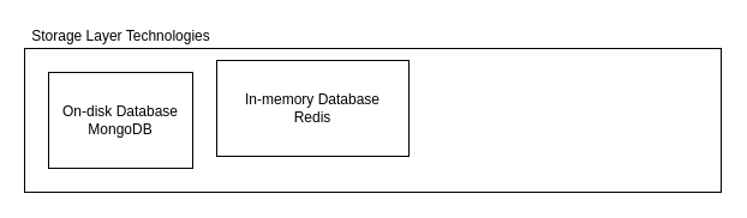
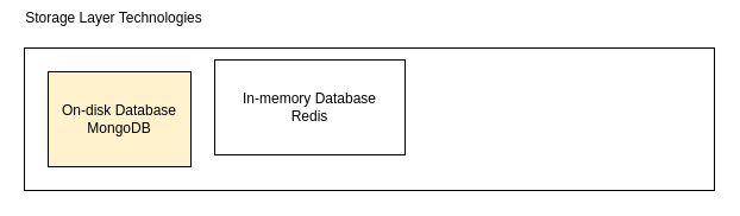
- <mxCell id="3" value="Storage Layer Technologies" style="text;html=1;align=center;verticalAlign=middle;resizable=0;points=[];autosize=1;" parent="1" vertex="1"><mxGeometry x="20" y="20" width="160" height="20" as="geometry" /></mxCell>
+ <mxCell id="3" value="Storage Layer Technologies" style="text;html=1;align=center;verticalAlign=middle;resizable=0;points=[];autosize=1;" parent="1" vertex="1"><mxGeometry x="15" y="5" width="160" height="20" as="geometry" /></mxCell>
- <mxCell id="4" value="On-disk Database&lt;br&gt;MongoDB" style="rounded=0;whiteSpace=wrap;html=1;" parent="1" vertex="1"><mxGeometry x="40" y="60" width="120" height="80" as="geometry" /></mxCell>
+ <mxCell id="4" value="On-disk Database&lt;br&gt;MongoDB" style="rounded=0;whiteSpace=wrap;html=1;fillColor=#fff2cc;" parent="1" vertex="1"><mxGeometry x="40" y="60" width="120" height="80" as="geometry" /></mxCell>
